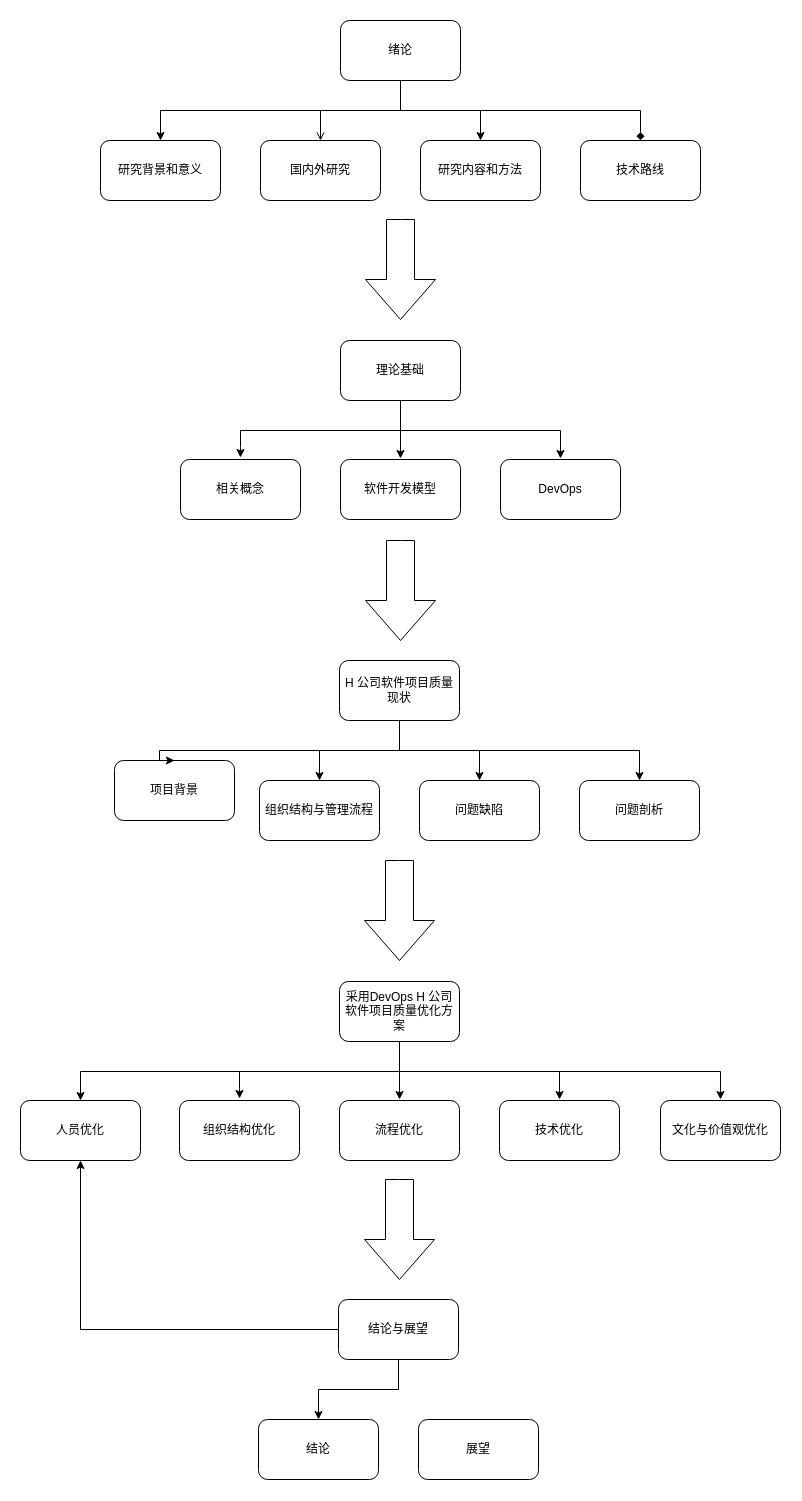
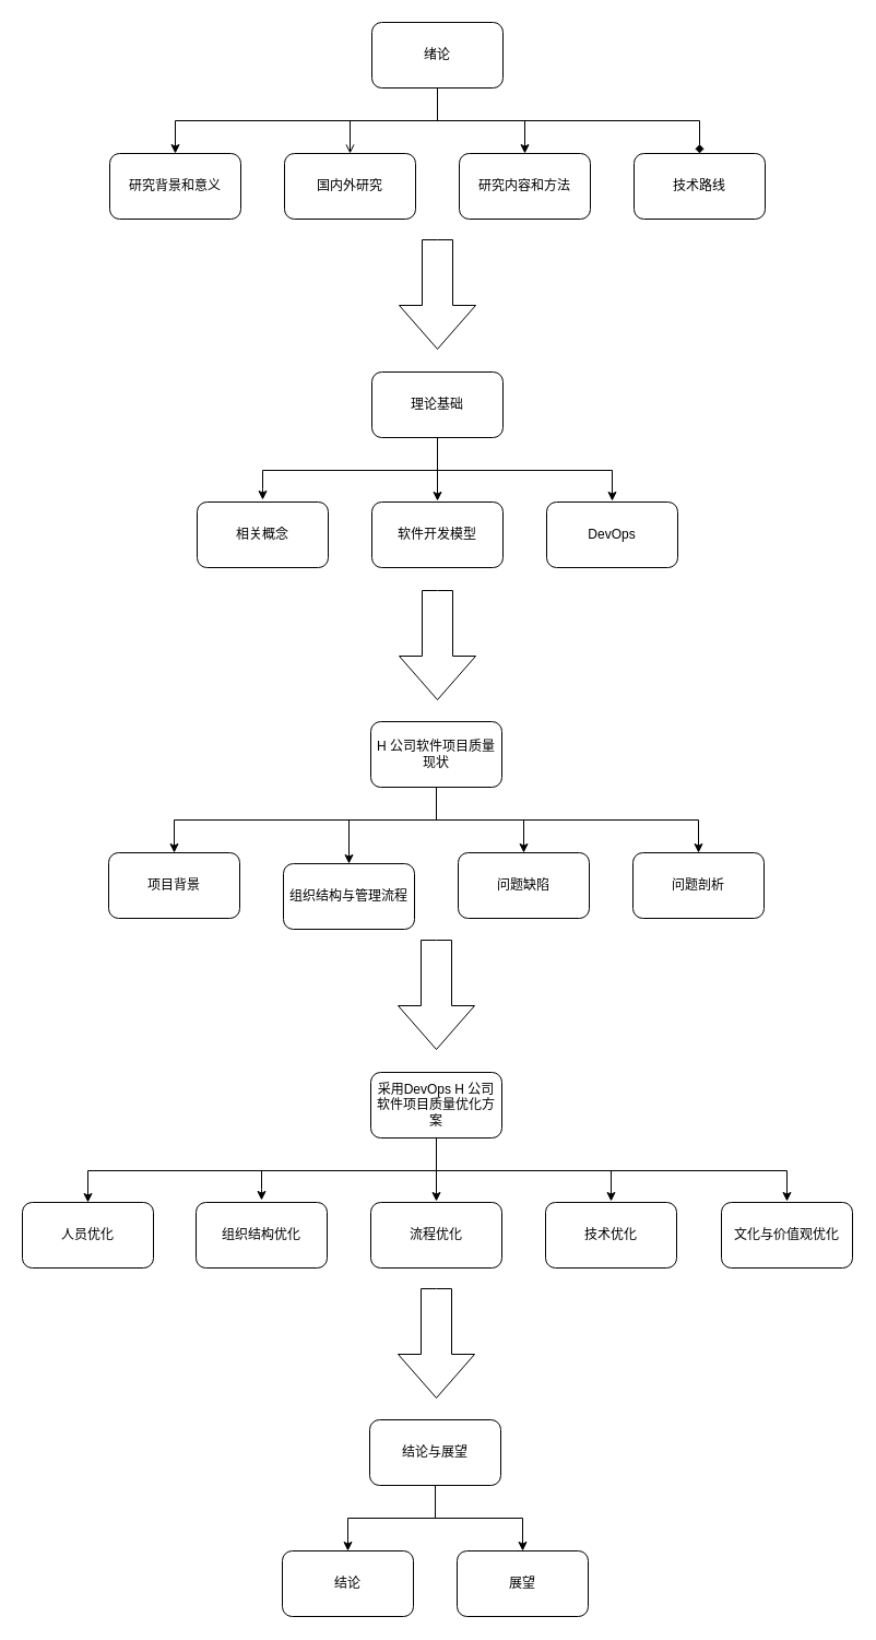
- <mxCell id="22" value="项目背景" style="rounded=1;whiteSpace=wrap;html=1;" vertex="1" parent="1"><mxGeometry x="114" y="760" width="120" height="60" as="geometry" /></mxCell>
+ <mxCell id="22" value="项目背景" style="rounded=1;whiteSpace=wrap;html=1;" vertex="1" parent="1"><mxGeometry x="99" y="780" width="120" height="60" as="geometry" /></mxCell>
- <mxCell id="24" value="组织结构与管理流程" style="rounded=1;whiteSpace=wrap;html=1;" vertex="1" parent="1"><mxGeometry x="259" y="780" width="120" height="60" as="geometry" /></mxCell>
+ <mxCell id="24" value="组织结构与管理流程" style="rounded=1;whiteSpace=wrap;html=1;" vertex="1" parent="1"><mxGeometry x="259" y="790" width="120" height="60" as="geometry" /></mxCell>
- <mxCell id="42" value="" style="edgeStyle=orthogonalEdgeStyle;rounded=0;orthogonalLoop=1;jettySize=auto;html=1;" edge="1" parent="1" source="43" target="37"><mxGeometry relative="1" as="geometry"><mxPoint x="478" y="1419" as="targetPoint" /></mxGeometry></mxCell>
+ <mxCell id="42" value="" style="edgeStyle=orthogonalEdgeStyle;rounded=0;orthogonalLoop=1;jettySize=auto;html=1;entryX=0.5;entryY=0;entryDx=0;entryDy=0;entryPerimeter=0;" edge="1" parent="1" source="43" target="45"><mxGeometry relative="1" as="geometry"><mxPoint x="478" y="1419" as="targetPoint" /></mxGeometry></mxCell>
